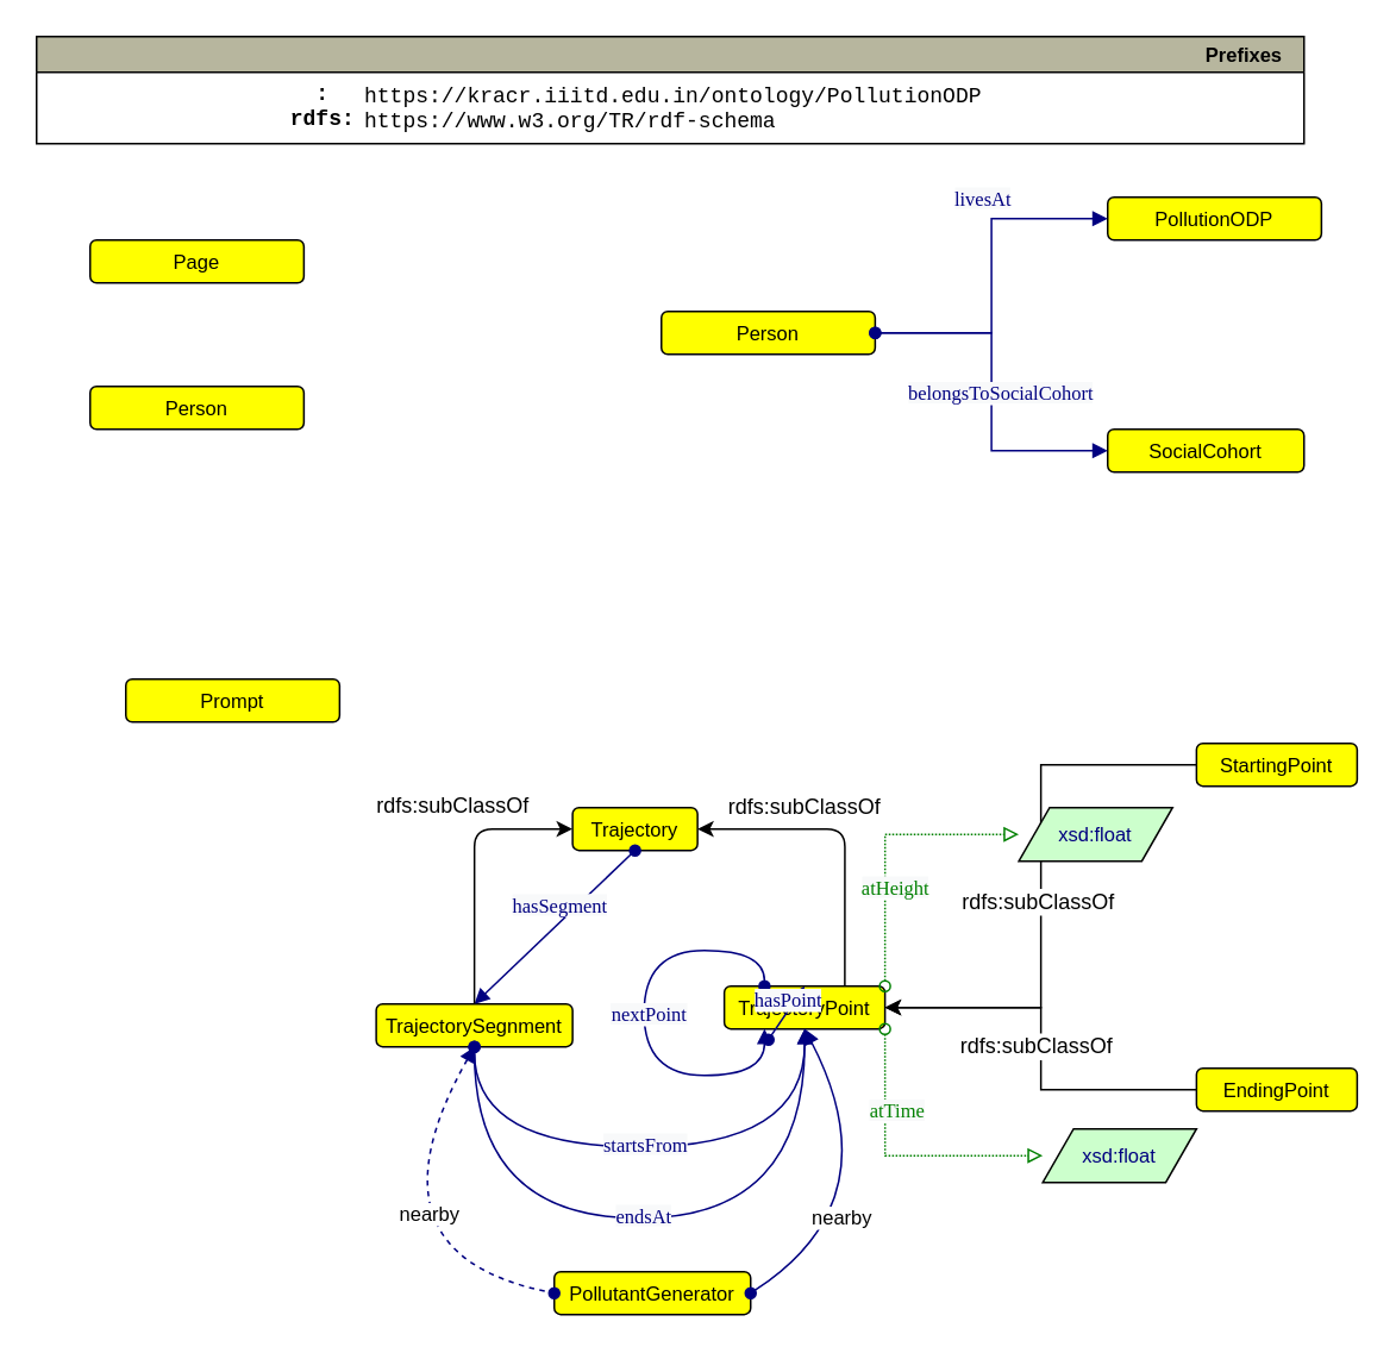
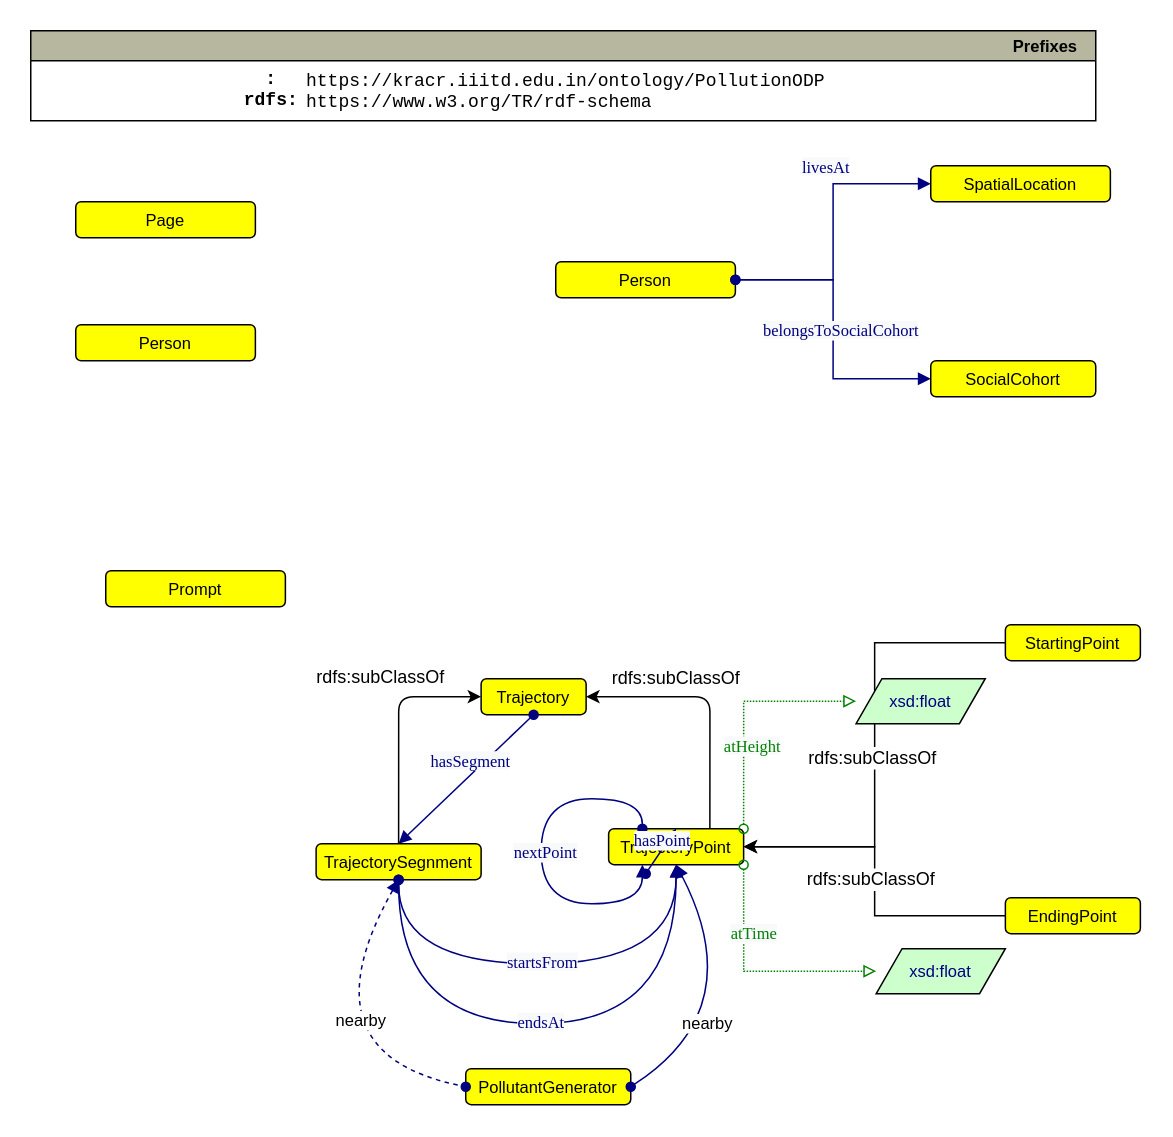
- <mxCell id="40" value="PollutionODP" style="graphMlID=n4;shape=rect;rounded=1;arcsize=30;fillColor=#ffff00;strokeColor=#000000;strokeWidth=1.0;fontSize=11;" vertex="1" parent="1"><mxGeometry x="620" y="110" width="119.75" height="24" as="geometry" /></mxCell>
+ <mxCell id="40" value="SpatialLocation" style="graphMlID=n4;shape=rect;rounded=1;arcsize=30;fillColor=#ffff00;strokeColor=#000000;strokeWidth=1.0;fontSize=11;" vertex="1" parent="1"><mxGeometry x="620" y="110" width="119.75" height="24" as="geometry" /></mxCell>
